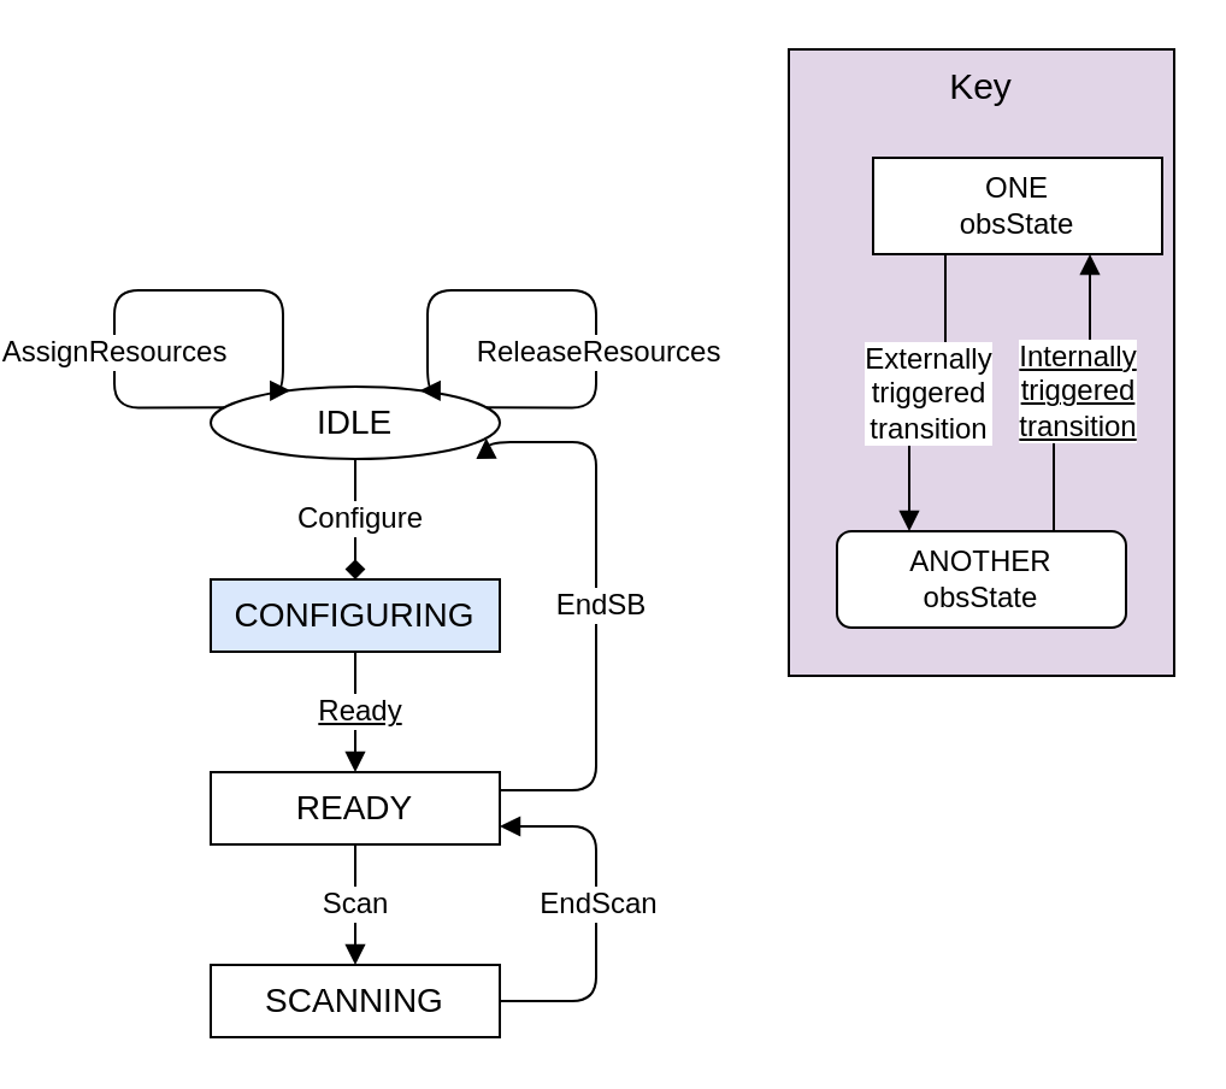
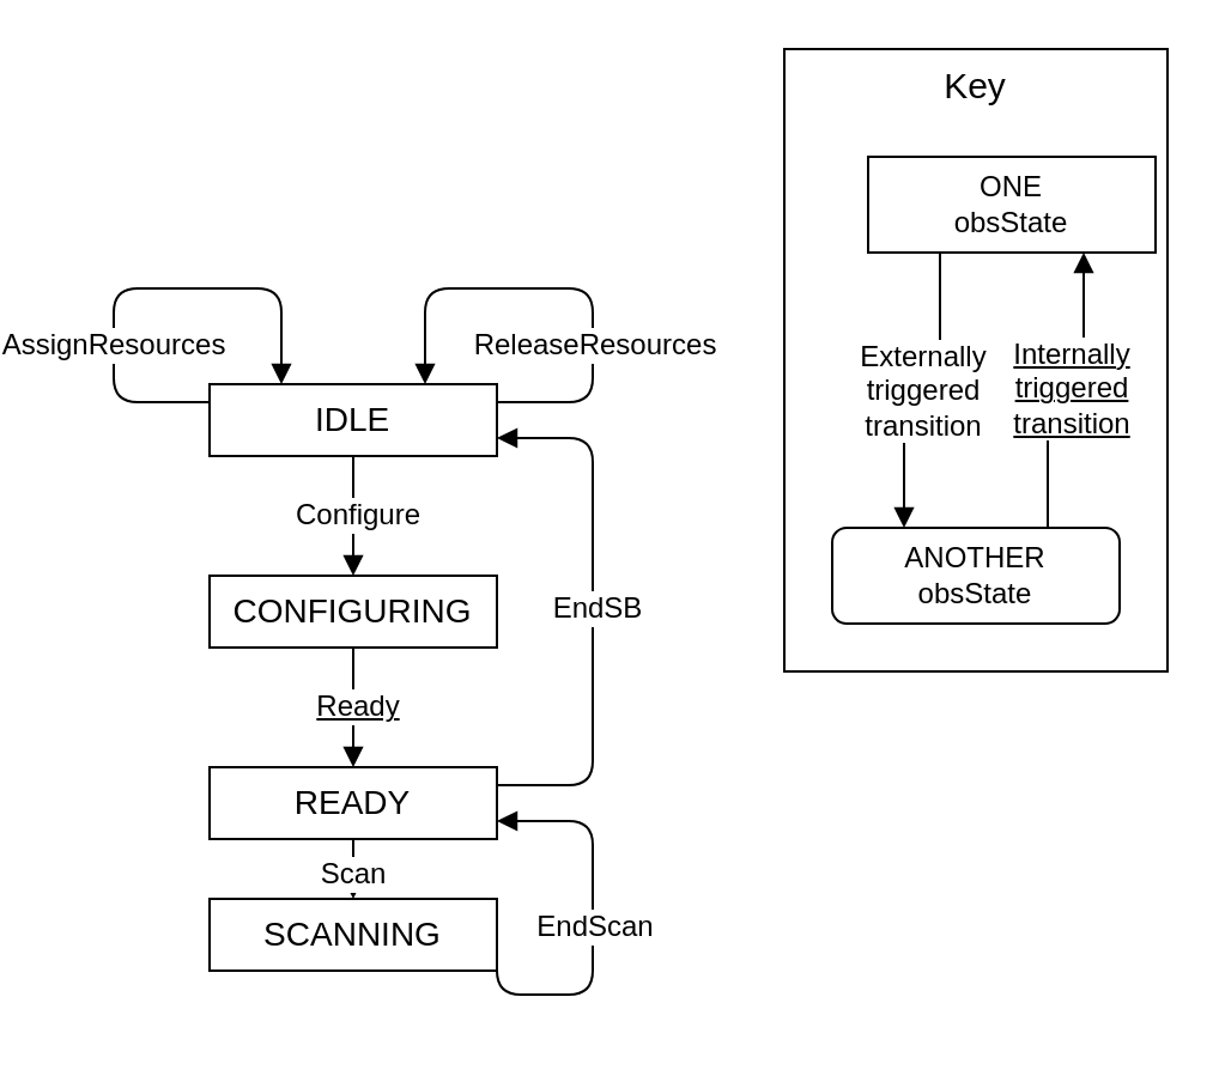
- <mxCell id="21" value="&lt;font style=&quot;font-size: 15px&quot;&gt;Key&lt;/font&gt;" style="rounded=0;whiteSpace=wrap;html=1;fillColor=#e1d5e7;align=center;verticalAlign=top;" parent="20" vertex="1"><mxGeometry width="160" height="260" as="geometry" /></mxCell>
+ <mxCell id="21" value="&lt;font style=&quot;font-size: 15px&quot;&gt;Key&lt;/font&gt;" style="rounded=0;whiteSpace=wrap;html=1;fillColor=#ffffff;align=center;verticalAlign=top;" parent="20" vertex="1"><mxGeometry width="160" height="260" as="geometry" /></mxCell>
- <mxCell id="4" value="&lt;font style=&quot;font-size: 14px&quot;&gt;IDLE&lt;/font&gt;" style="ellipse;whiteSpace=wrap;html=1;" parent="1" vertex="1"><mxGeometry x="60" y="160" width="120" height="30" as="geometry" /></mxCell>
+ <mxCell id="4" value="&lt;font style=&quot;font-size: 14px&quot;&gt;IDLE&lt;/font&gt;" style="rounded=0;whiteSpace=wrap;html=1;" parent="1" vertex="1"><mxGeometry x="60" y="160" width="120" height="30" as="geometry" /></mxCell>
- <mxCell id="2" style="edgeStyle=orthogonalEdgeStyle;rounded=0;orthogonalLoop=1;jettySize=auto;html=1;exitX=0.5;exitY=1;exitDx=0;exitDy=0;entryX=0.5;entryY=0;entryDx=0;entryDy=0;endArrow=diamond;endFill=1;" parent="1" source="4" target="7" edge="1"><mxGeometry relative="1" as="geometry" /></mxCell>
+ <mxCell id="2" style="edgeStyle=orthogonalEdgeStyle;rounded=0;orthogonalLoop=1;jettySize=auto;html=1;exitX=0.5;exitY=1;exitDx=0;exitDy=0;entryX=0.5;entryY=0;entryDx=0;entryDy=0;endArrow=block;endFill=1;" parent="1" source="4" target="7" edge="1"><mxGeometry relative="1" as="geometry" /></mxCell>
- <mxCell id="7" value="&lt;font style=&quot;font-size: 14px&quot;&gt;CONFIGURING&lt;/font&gt;" style="rounded=0;whiteSpace=wrap;html=1;fillColor=#dae8fc;" parent="1" vertex="1"><mxGeometry x="60" y="240" width="120" height="30" as="geometry" /></mxCell>
+ <mxCell id="7" value="&lt;font style=&quot;font-size: 14px&quot;&gt;CONFIGURING&lt;/font&gt;" style="rounded=0;whiteSpace=wrap;html=1;" parent="1" vertex="1"><mxGeometry x="60" y="240" width="120" height="30" as="geometry" /></mxCell>
- <mxCell id="15" value="&lt;font style=&quot;font-size: 14px&quot;&gt;SCANNING&lt;/font&gt;" style="rounded=0;whiteSpace=wrap;html=1;" parent="1" vertex="1"><mxGeometry x="60" y="400" width="120" height="30" as="geometry" /></mxCell>
+ <mxCell id="15" value="&lt;font style=&quot;font-size: 14px&quot;&gt;SCANNING&lt;/font&gt;" style="rounded=0;whiteSpace=wrap;html=1;" parent="1" vertex="1"><mxGeometry x="60" y="375" width="120" height="30" as="geometry" /></mxCell>
